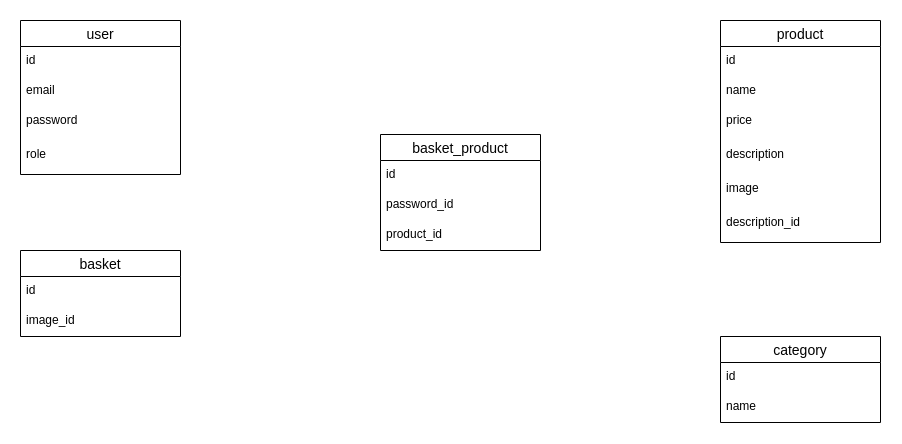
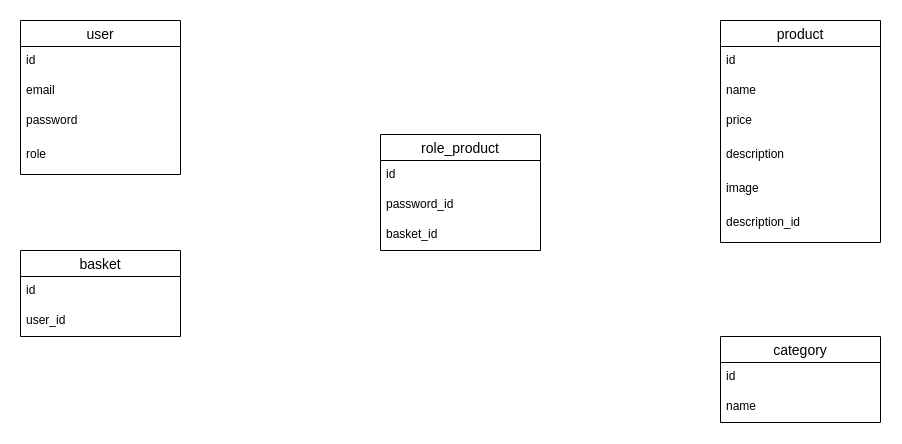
- <mxCell id="20" value="basket_product" style="swimlane;fontStyle=0;childLayout=stackLayout;horizontal=1;startSize=26;horizontalStack=0;resizeParent=1;resizeParentMax=0;resizeLast=0;collapsible=1;marginBottom=0;align=center;fontSize=14;" parent="1" vertex="1"><mxGeometry x="380" y="134" width="160" height="116" as="geometry" /></mxCell>
+ <mxCell id="20" value="role_product" style="swimlane;fontStyle=0;childLayout=stackLayout;horizontal=1;startSize=26;horizontalStack=0;resizeParent=1;resizeParentMax=0;resizeLast=0;collapsible=1;marginBottom=0;align=center;fontSize=14;" parent="1" vertex="1"><mxGeometry x="380" y="134" width="160" height="116" as="geometry" /></mxCell>
- <mxCell id="23" value="product_id" style="text;strokeColor=none;fillColor=none;spacingLeft=4;spacingRight=4;overflow=hidden;rotatable=0;points=[[0,0.5],[1,0.5]];portConstraint=eastwest;fontSize=12;" parent="20" vertex="1"><mxGeometry y="86" width="160" height="30" as="geometry" /></mxCell>
+ <mxCell id="23" value="basket_id" style="text;strokeColor=none;fillColor=none;spacingLeft=4;spacingRight=4;overflow=hidden;rotatable=0;points=[[0,0.5],[1,0.5]];portConstraint=eastwest;fontSize=12;" parent="20" vertex="1"><mxGeometry y="86" width="160" height="30" as="geometry" /></mxCell>
- <mxCell id="9" value="image_id" style="text;strokeColor=none;fillColor=none;spacingLeft=4;spacingRight=4;overflow=hidden;rotatable=0;points=[[0,0.5],[1,0.5]];portConstraint=eastwest;fontSize=12;" parent="7" vertex="1"><mxGeometry y="56" width="160" height="30" as="geometry" /></mxCell>
+ <mxCell id="9" value="user_id" style="text;strokeColor=none;fillColor=none;spacingLeft=4;spacingRight=4;overflow=hidden;rotatable=0;points=[[0,0.5],[1,0.5]];portConstraint=eastwest;fontSize=12;" parent="7" vertex="1"><mxGeometry y="56" width="160" height="30" as="geometry" /></mxCell>
